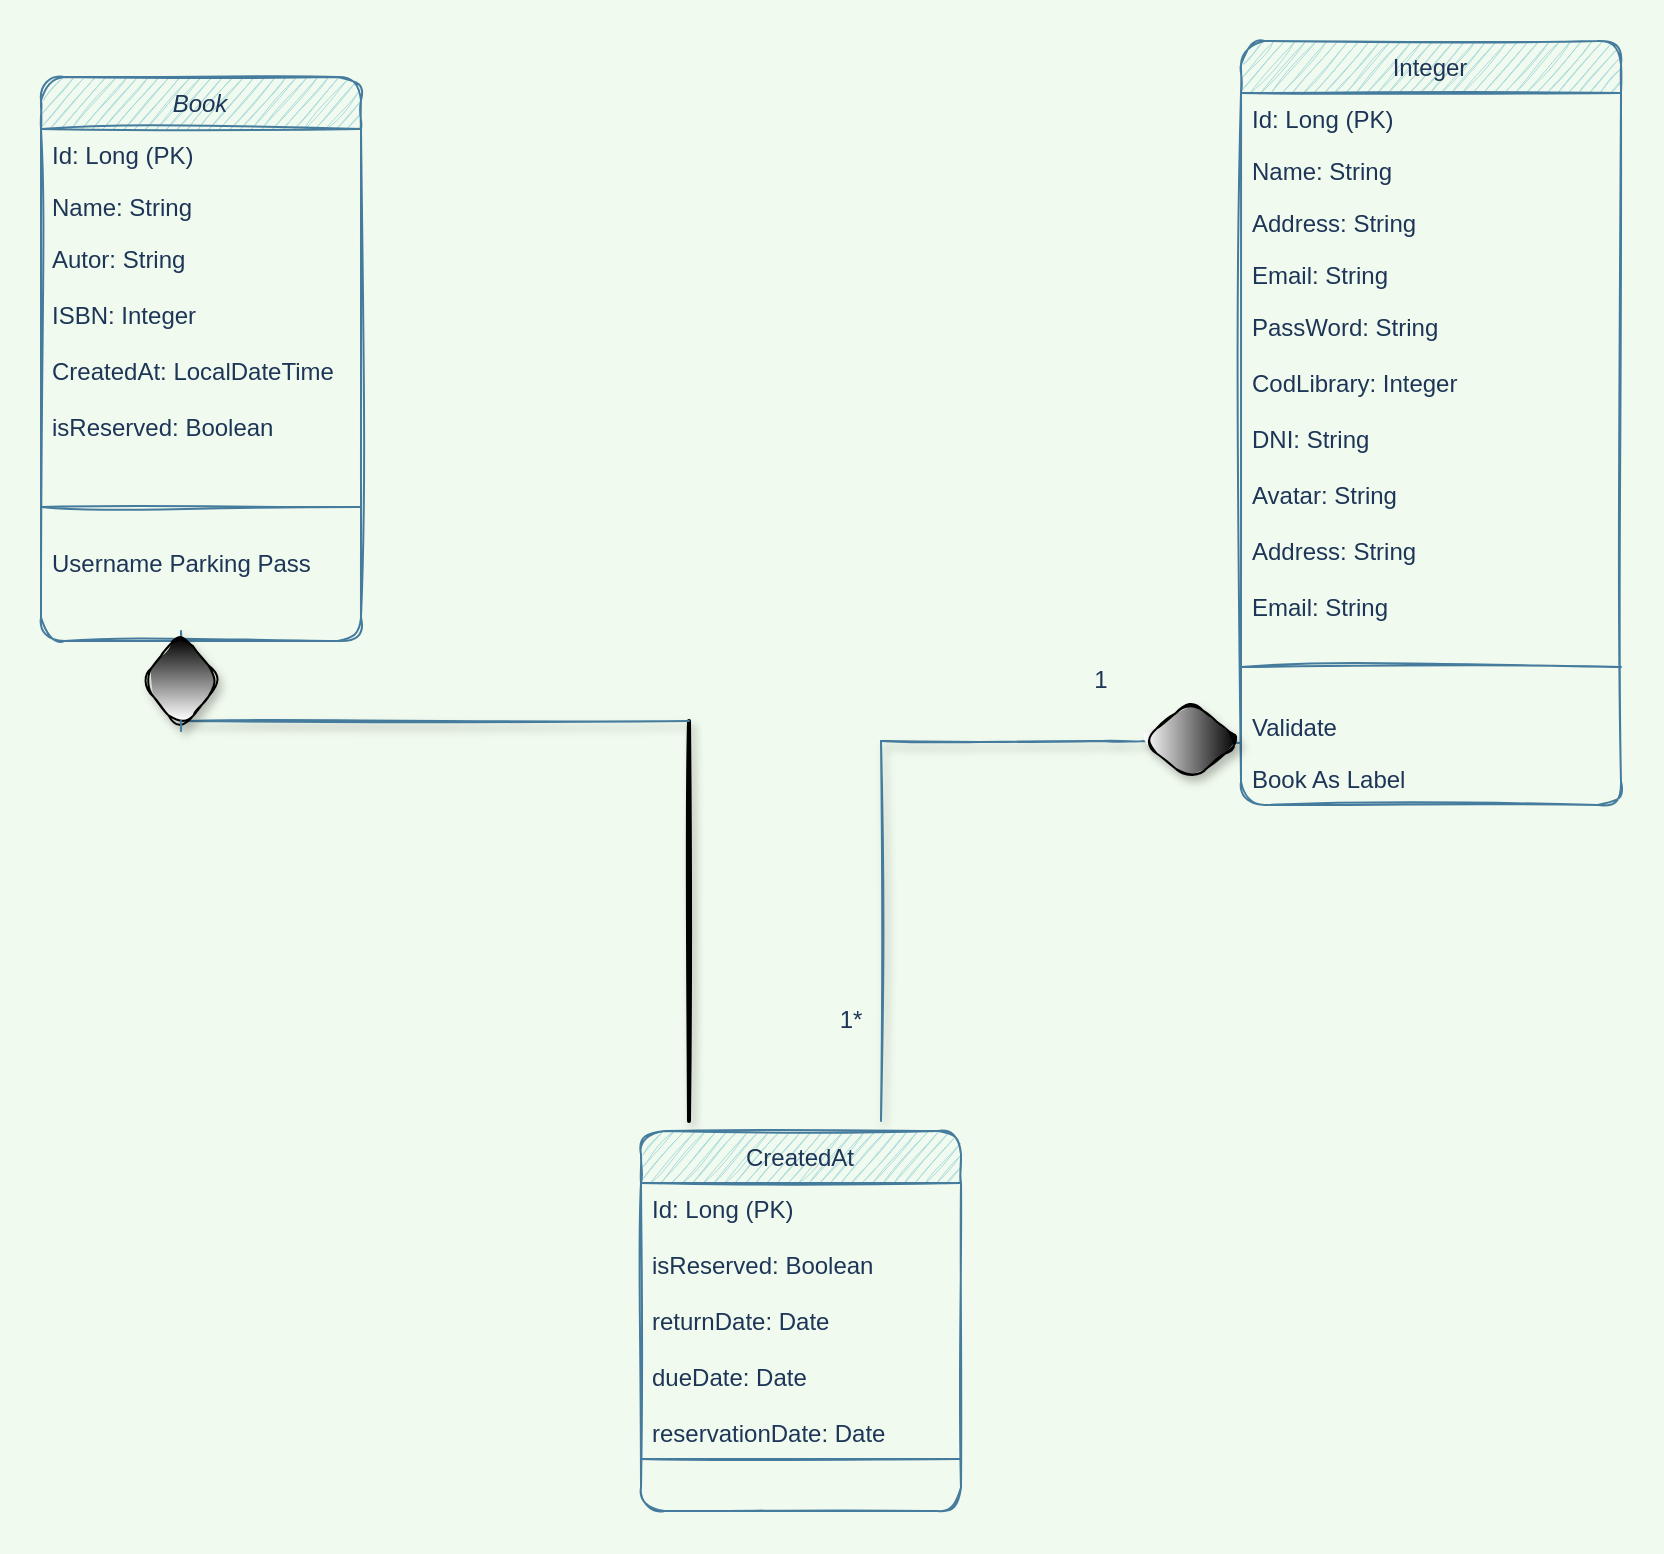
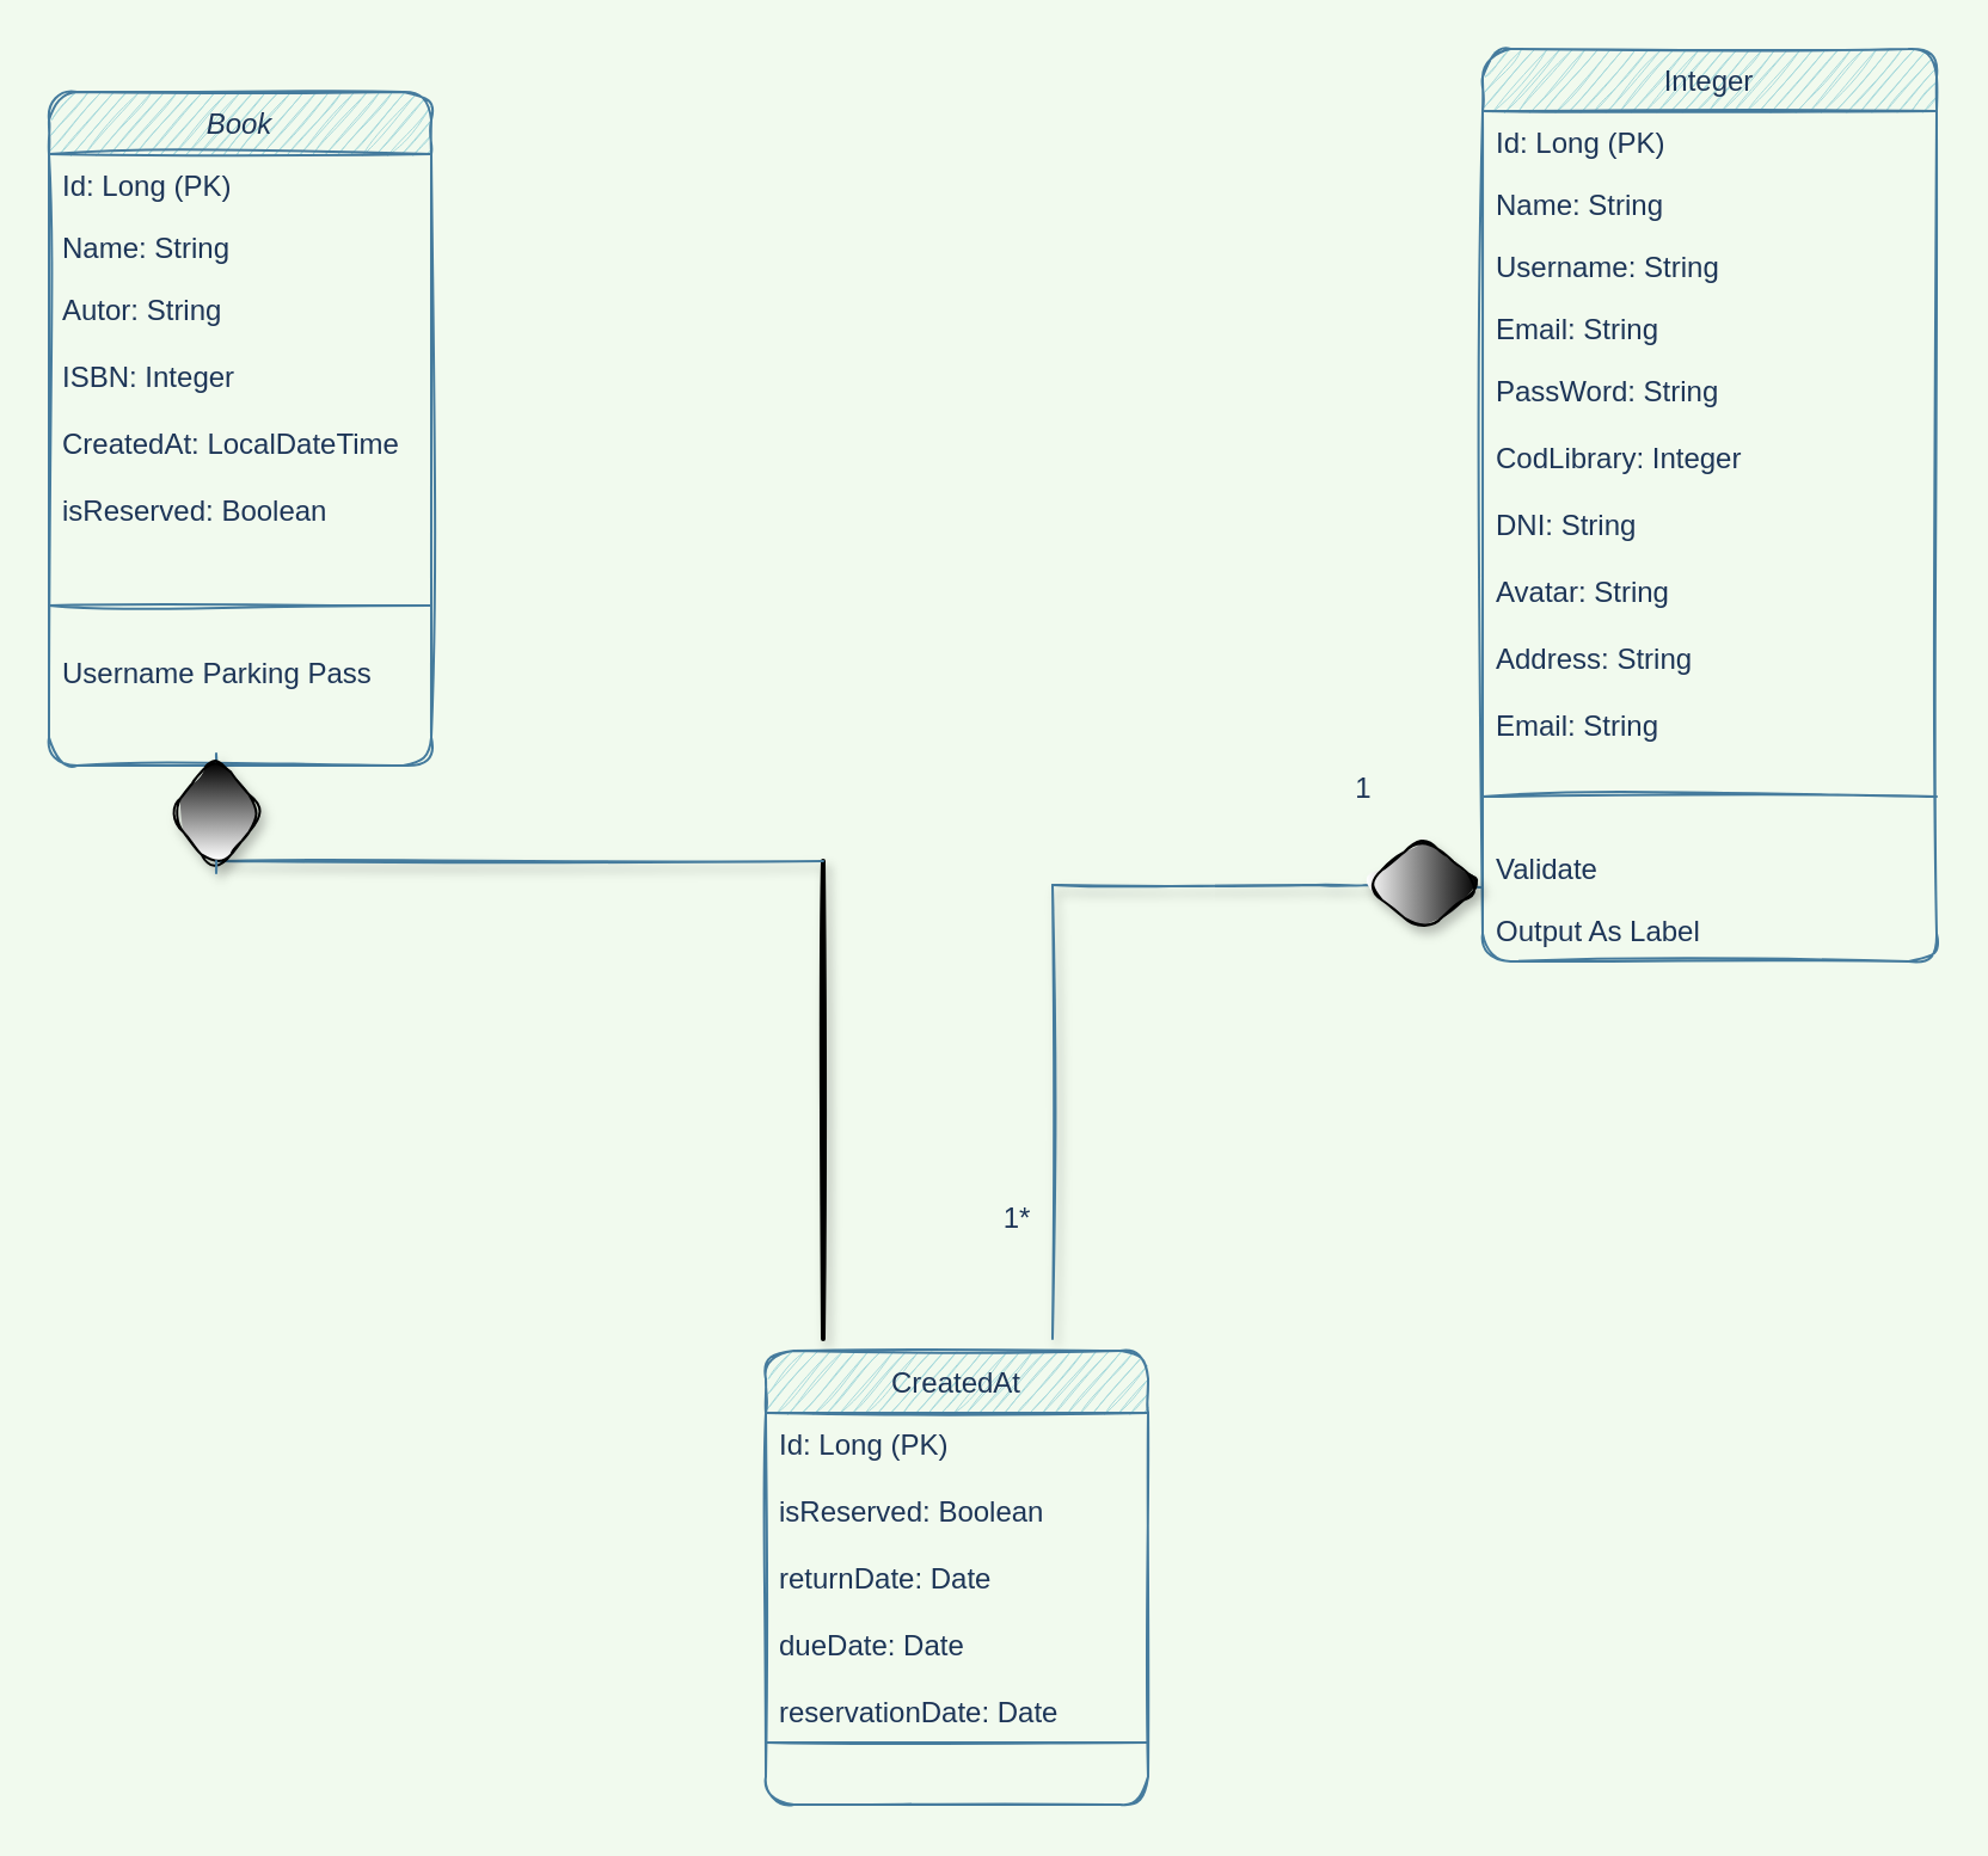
- <mxCell id="14" value="Address: String" style="text;align=left;verticalAlign=top;spacingLeft=4;spacingRight=4;overflow=hidden;rotatable=0;points=[[0,0.5],[1,0.5]];portConstraint=eastwest;rounded=1;shadow=0;html=0;fontColor=#1D3557;sketch=1;" parent="11" vertex="1"><mxGeometry y="78" width="190" height="26" as="geometry" /></mxCell>
+ <mxCell id="14" value="Username: String" style="text;align=left;verticalAlign=top;spacingLeft=4;spacingRight=4;overflow=hidden;rotatable=0;points=[[0,0.5],[1,0.5]];portConstraint=eastwest;rounded=1;shadow=0;html=0;fontColor=#1D3557;sketch=1;" parent="11" vertex="1"><mxGeometry y="78" width="190" height="26" as="geometry" /></mxCell>
- <mxCell id="23" value="1" style="text;html=1;align=center;verticalAlign=middle;resizable=0;points=[];autosize=1;strokeColor=none;fillColor=none;fontColor=#1D3557;" parent="1" vertex="1"><mxGeometry x="540" y="330" width="20" height="20" as="geometry" /></mxCell>
+ <mxCell id="23" value="1" style="text;html=1;align=center;verticalAlign=middle;resizable=0;points=[];autosize=1;strokeColor=none;fillColor=none;fontColor=#1D3557;" parent="1" vertex="1"><mxGeometry x="560" y="320" width="20" height="20" as="geometry" /></mxCell>
- <mxCell id="20" value="Book As Label" style="text;align=left;verticalAlign=top;spacingLeft=4;spacingRight=4;overflow=hidden;rotatable=0;points=[[0,0.5],[1,0.5]];portConstraint=eastwest;fontColor=#1D3557;sketch=1;rounded=1;" parent="11" vertex="1"><mxGeometry y="356" width="190" height="26" as="geometry" /></mxCell>
+ <mxCell id="20" value="Output As Label" style="text;align=left;verticalAlign=top;spacingLeft=4;spacingRight=4;overflow=hidden;rotatable=0;points=[[0,0.5],[1,0.5]];portConstraint=eastwest;fontColor=#1D3557;sketch=1;rounded=1;" parent="11" vertex="1"><mxGeometry y="356" width="190" height="26" as="geometry" /></mxCell>
